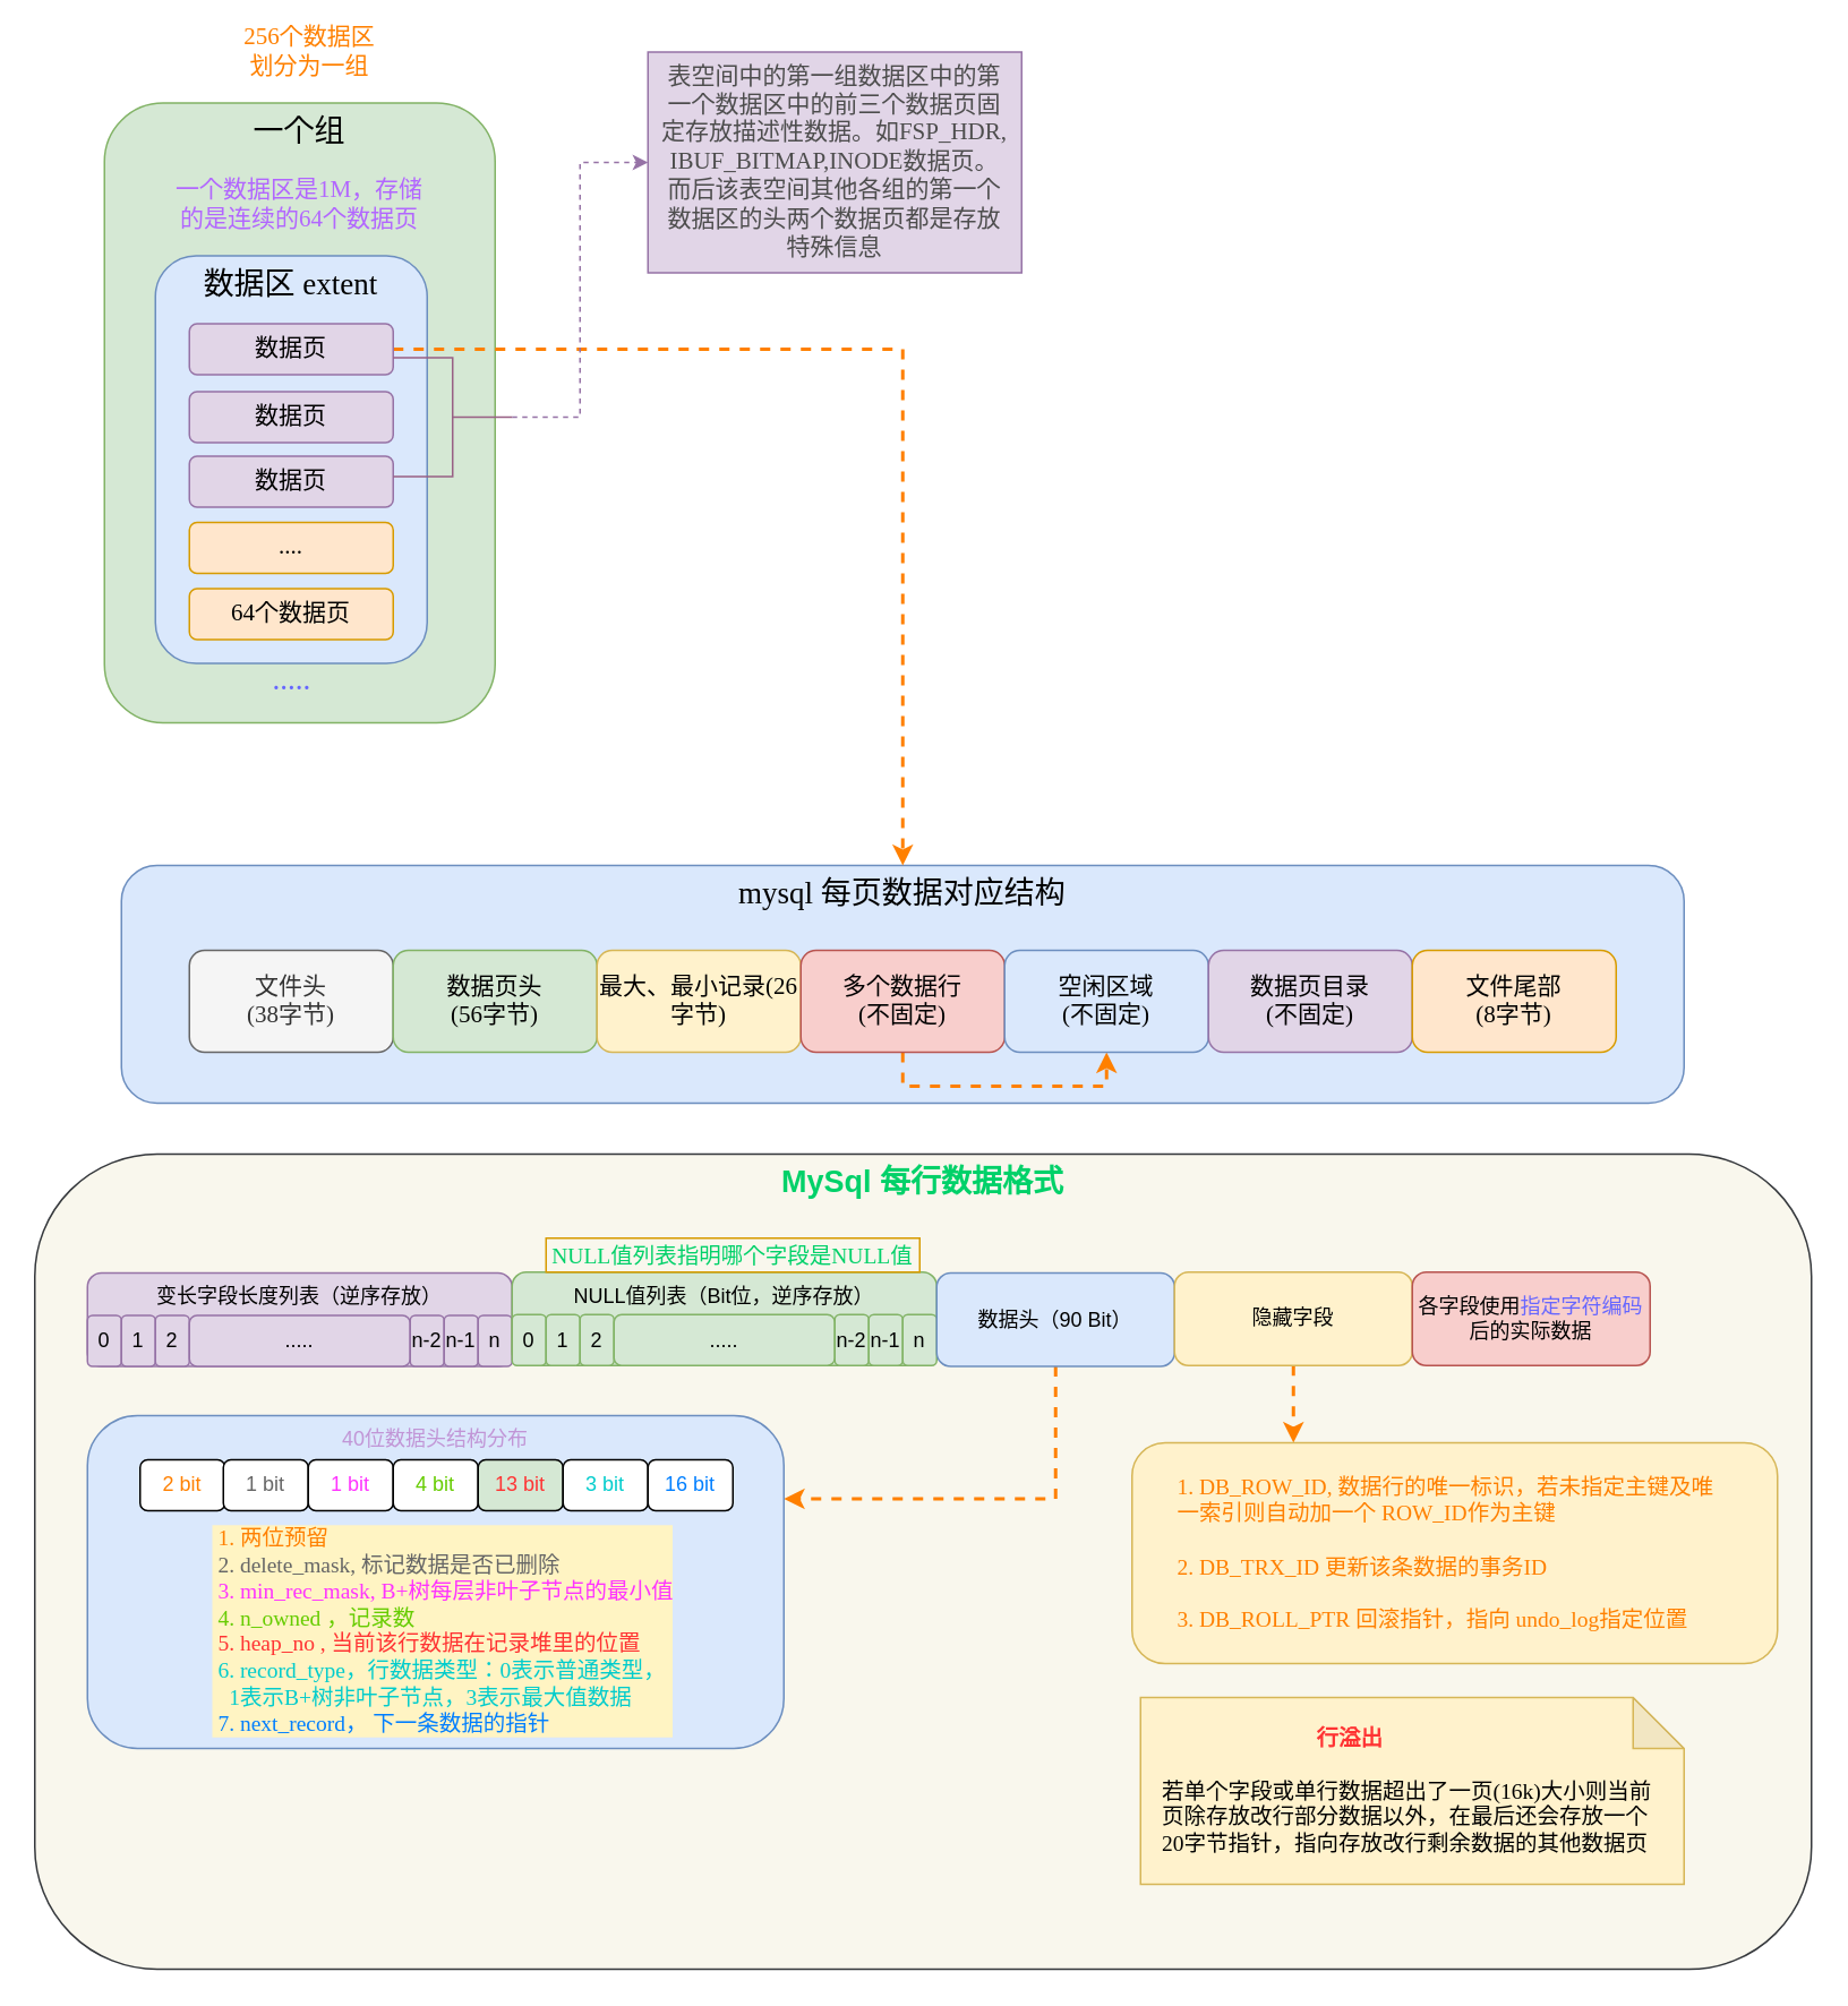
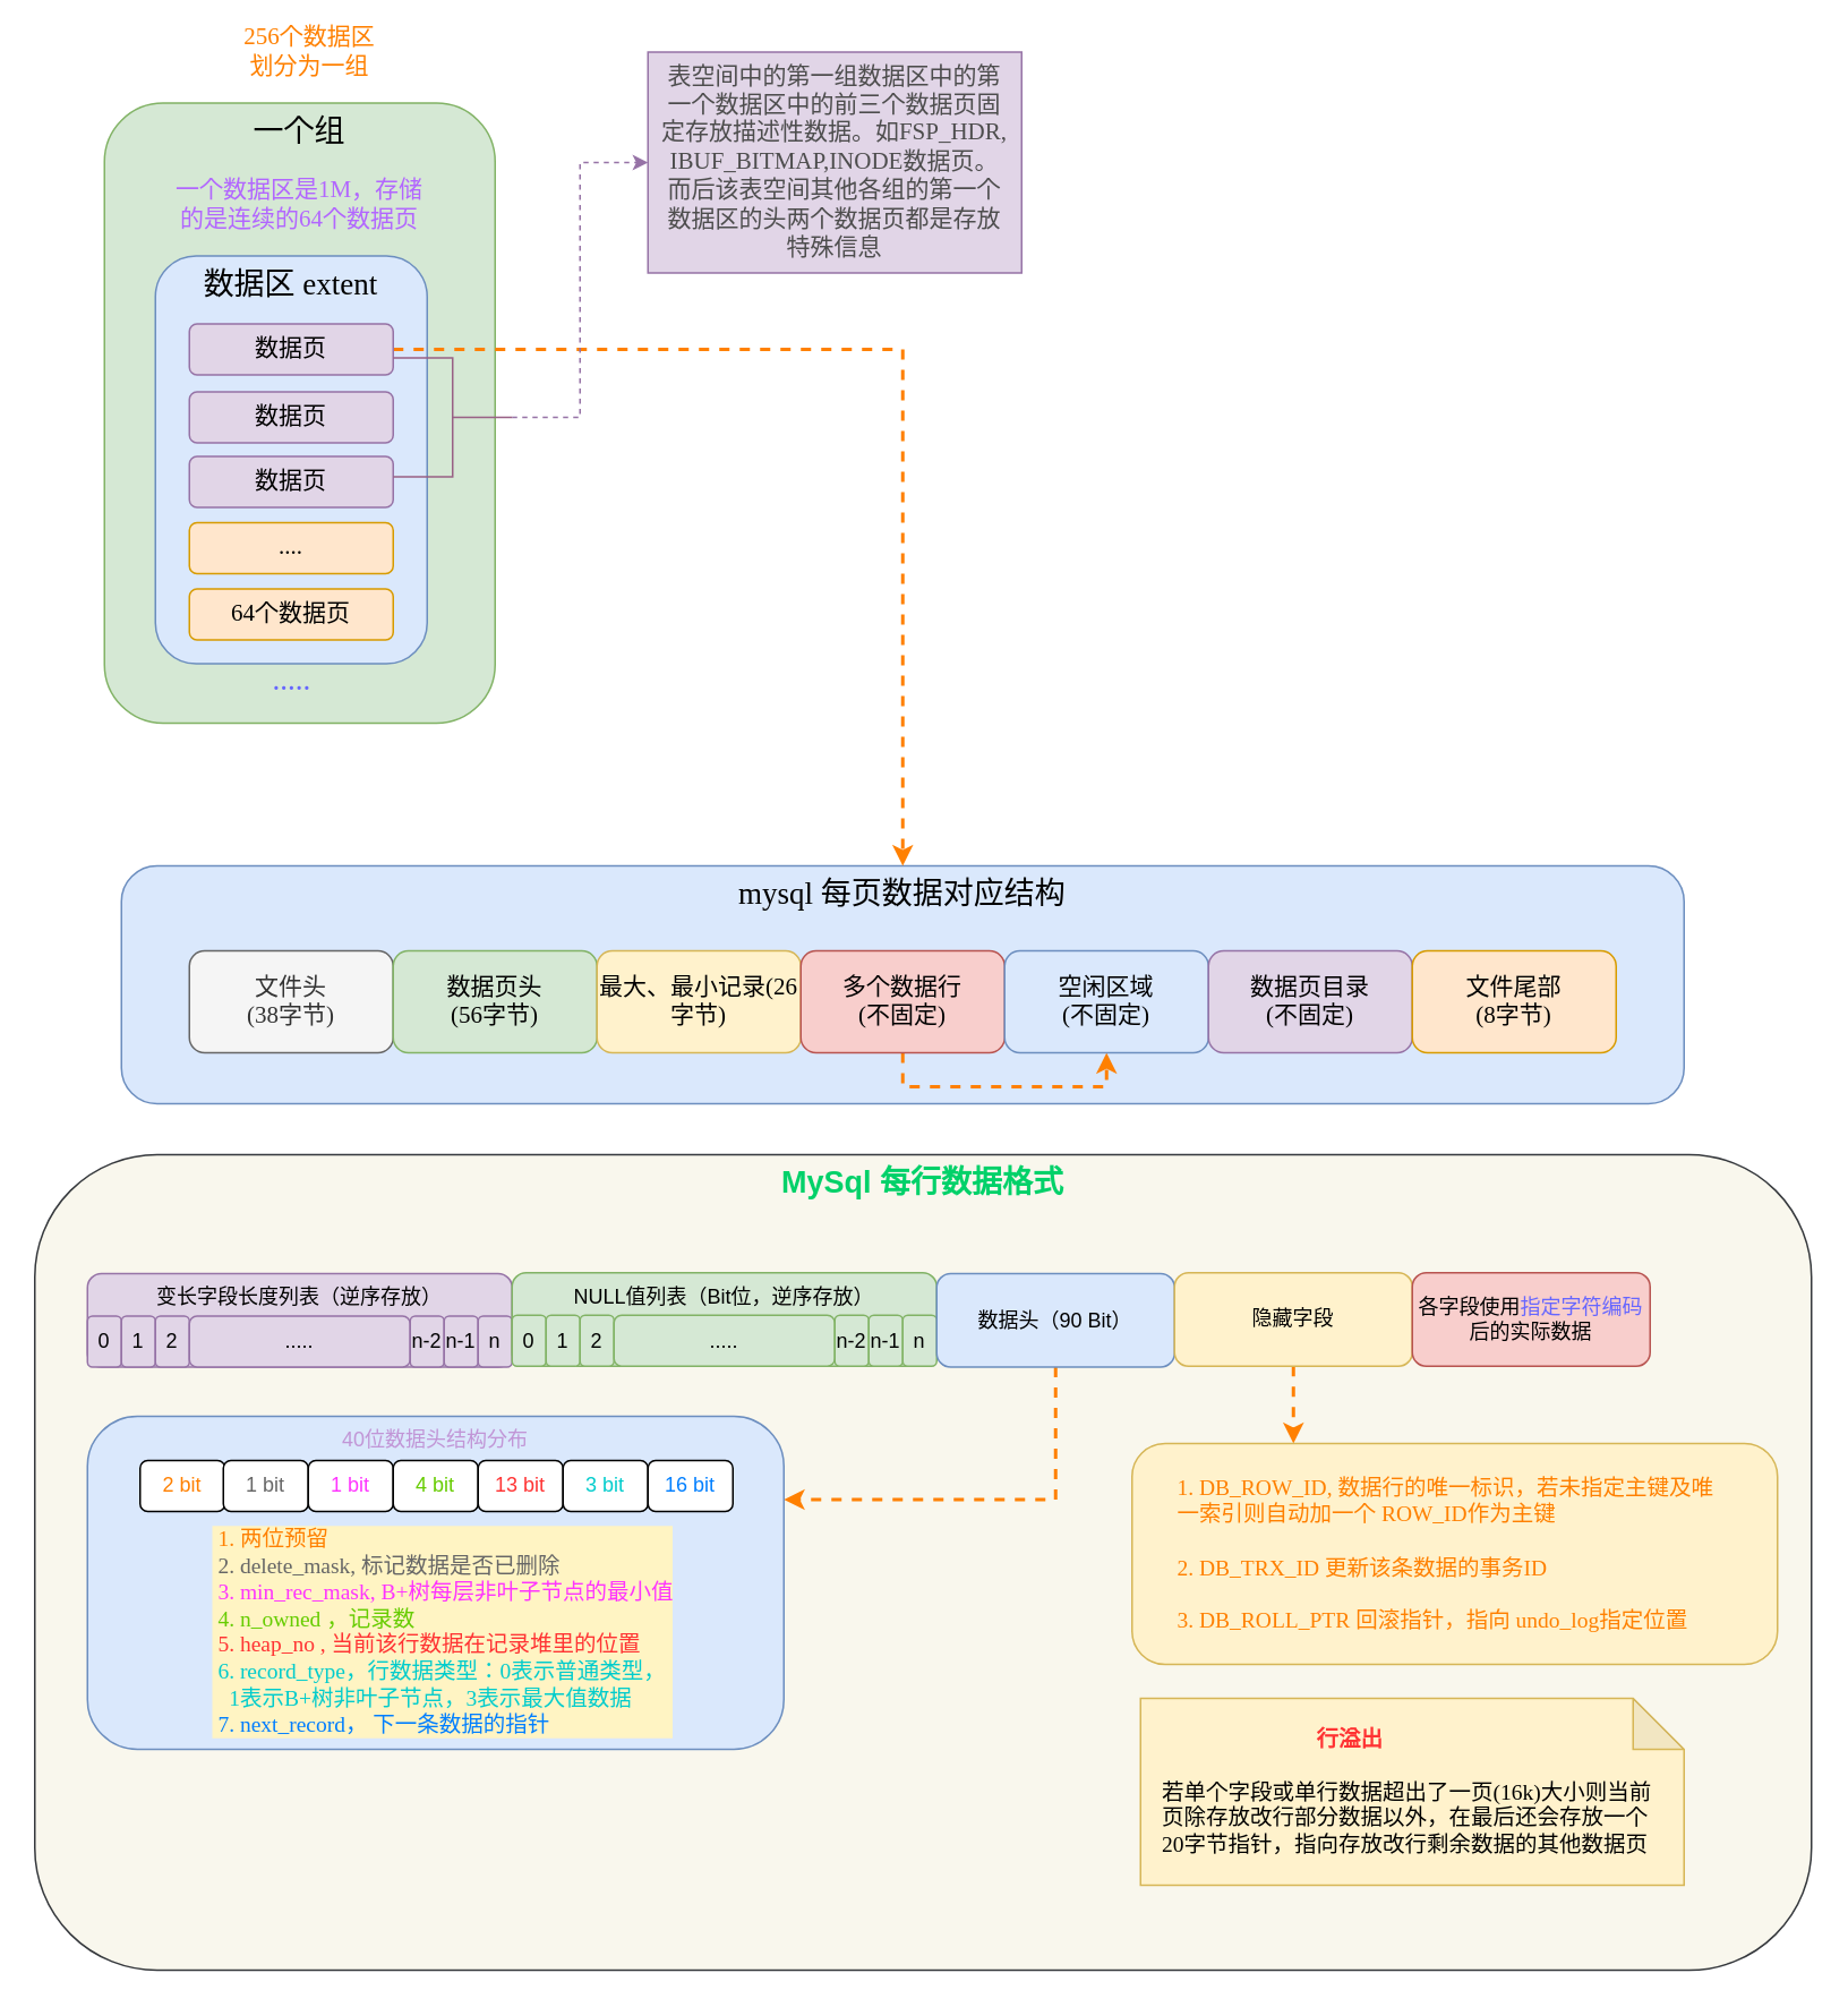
- <mxCell id="33" value="NULL值列表指明哪个字段是NULL值" style="text;html=1;strokeColor=#d79b00;align=center;verticalAlign=middle;whiteSpace=wrap;rounded=0;labelBackgroundColor=none;fontFamily=Tahoma;fontSize=13;fontColor=#00D169;" parent="1" vertex="1"><mxGeometry x="321" y="728.5" width="220" height="20" as="geometry" /></mxCell>
- <mxCell id="29" value="13 bit" style="rounded=1;whiteSpace=wrap;html=1;fontColor=#FF3333;fillColor=#d5e8d4;" parent="1" vertex="1"><mxGeometry x="281" y="859" width="50" height="30" as="geometry" /></mxCell>
+ <mxCell id="29" value="13 bit" style="rounded=1;whiteSpace=wrap;html=1;fontColor=#FF3333;" parent="1" vertex="1"><mxGeometry x="281" y="859" width="50" height="30" as="geometry" /></mxCell>
